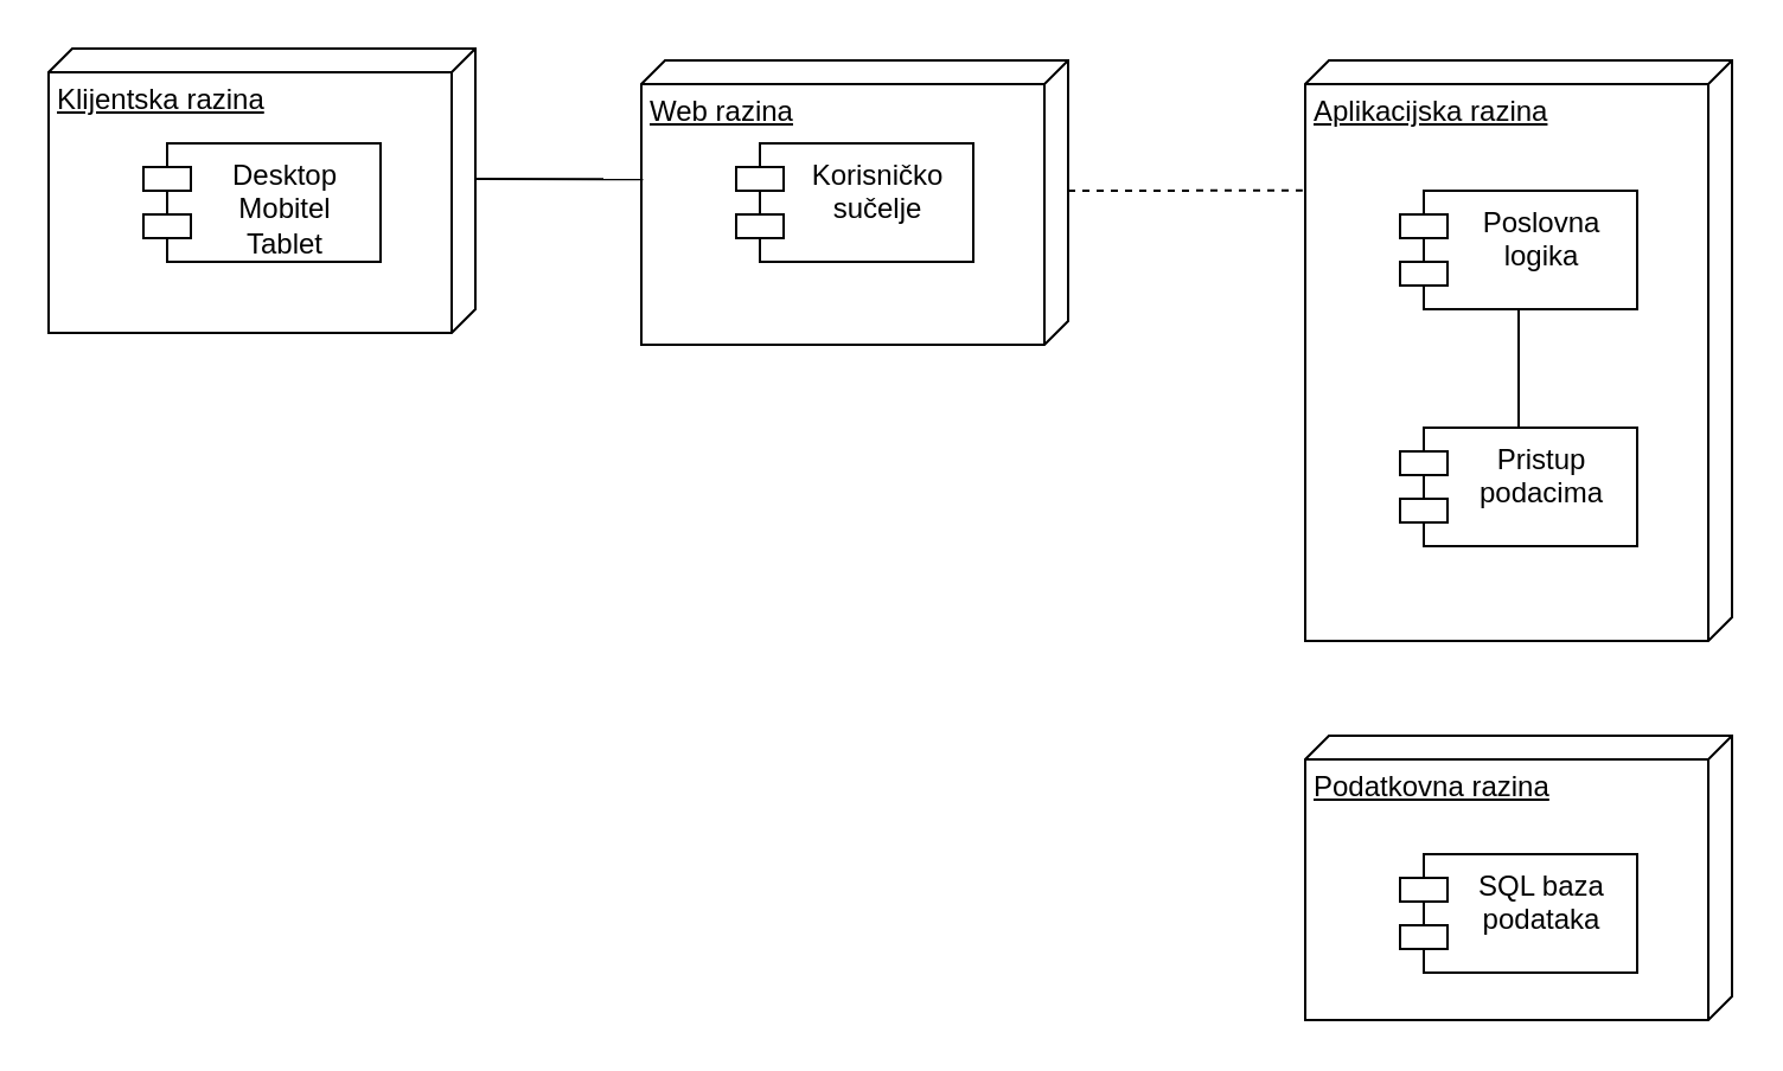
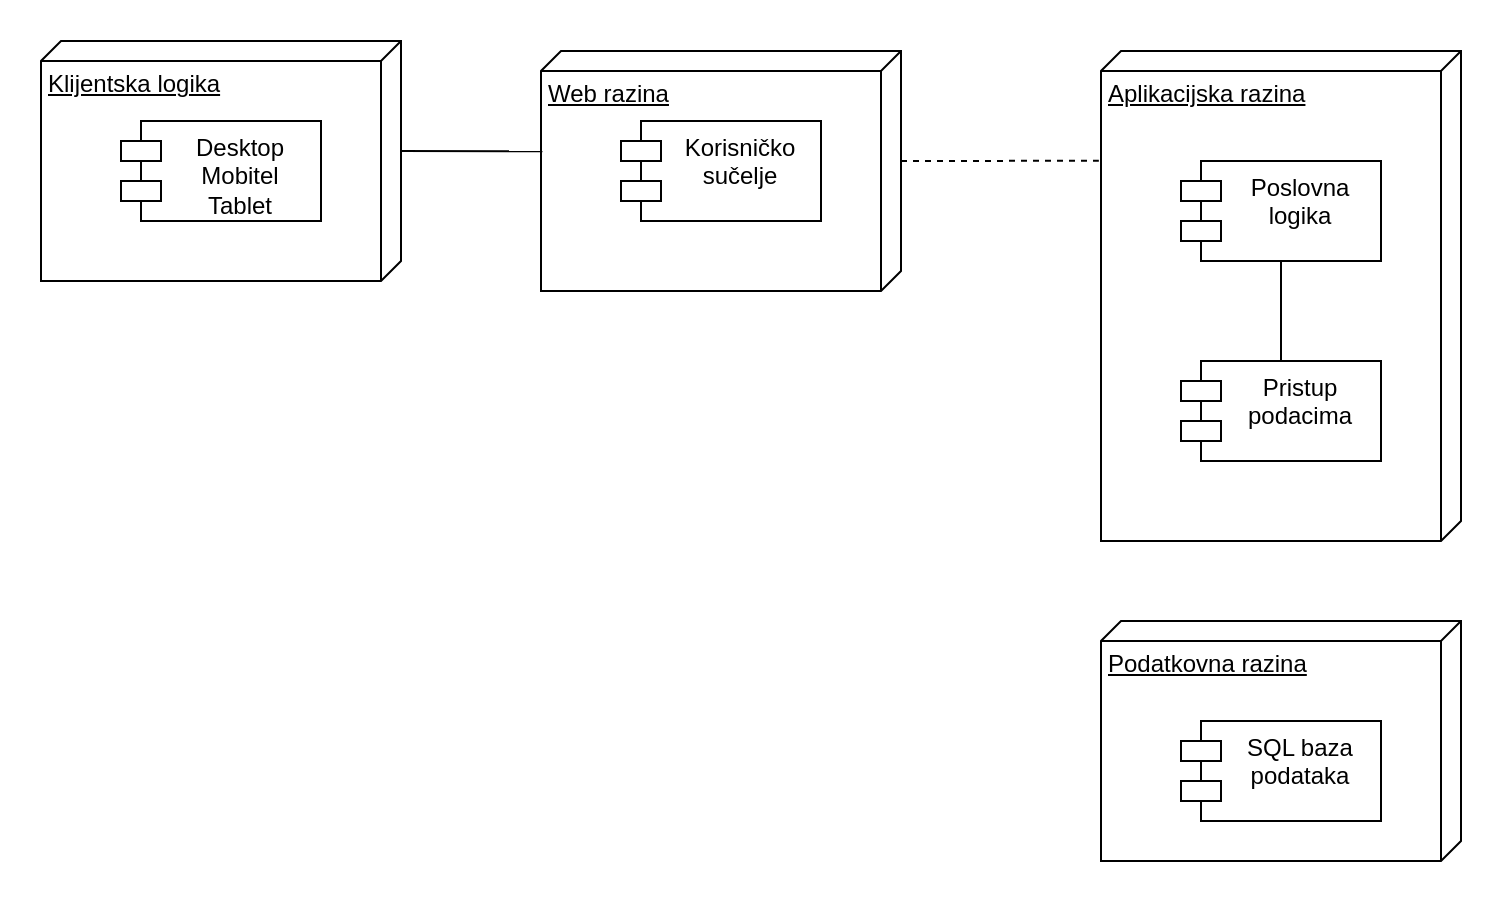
- <mxCell id="2" value="Klijentska razina" style="verticalAlign=top;align=left;spacingTop=8;spacingLeft=2;spacingRight=12;shape=cube;size=10;direction=south;fontStyle=4;html=1;whiteSpace=wrap;" vertex="1" parent="1"><mxGeometry x="20" y="20" width="180" height="120" as="geometry" /></mxCell>
+ <mxCell id="2" value="Klijentska logika" style="verticalAlign=top;align=left;spacingTop=8;spacingLeft=2;spacingRight=12;shape=cube;size=10;direction=south;fontStyle=4;html=1;whiteSpace=wrap;" vertex="1" parent="1"><mxGeometry x="20" y="20" width="180" height="120" as="geometry" /></mxCell>
